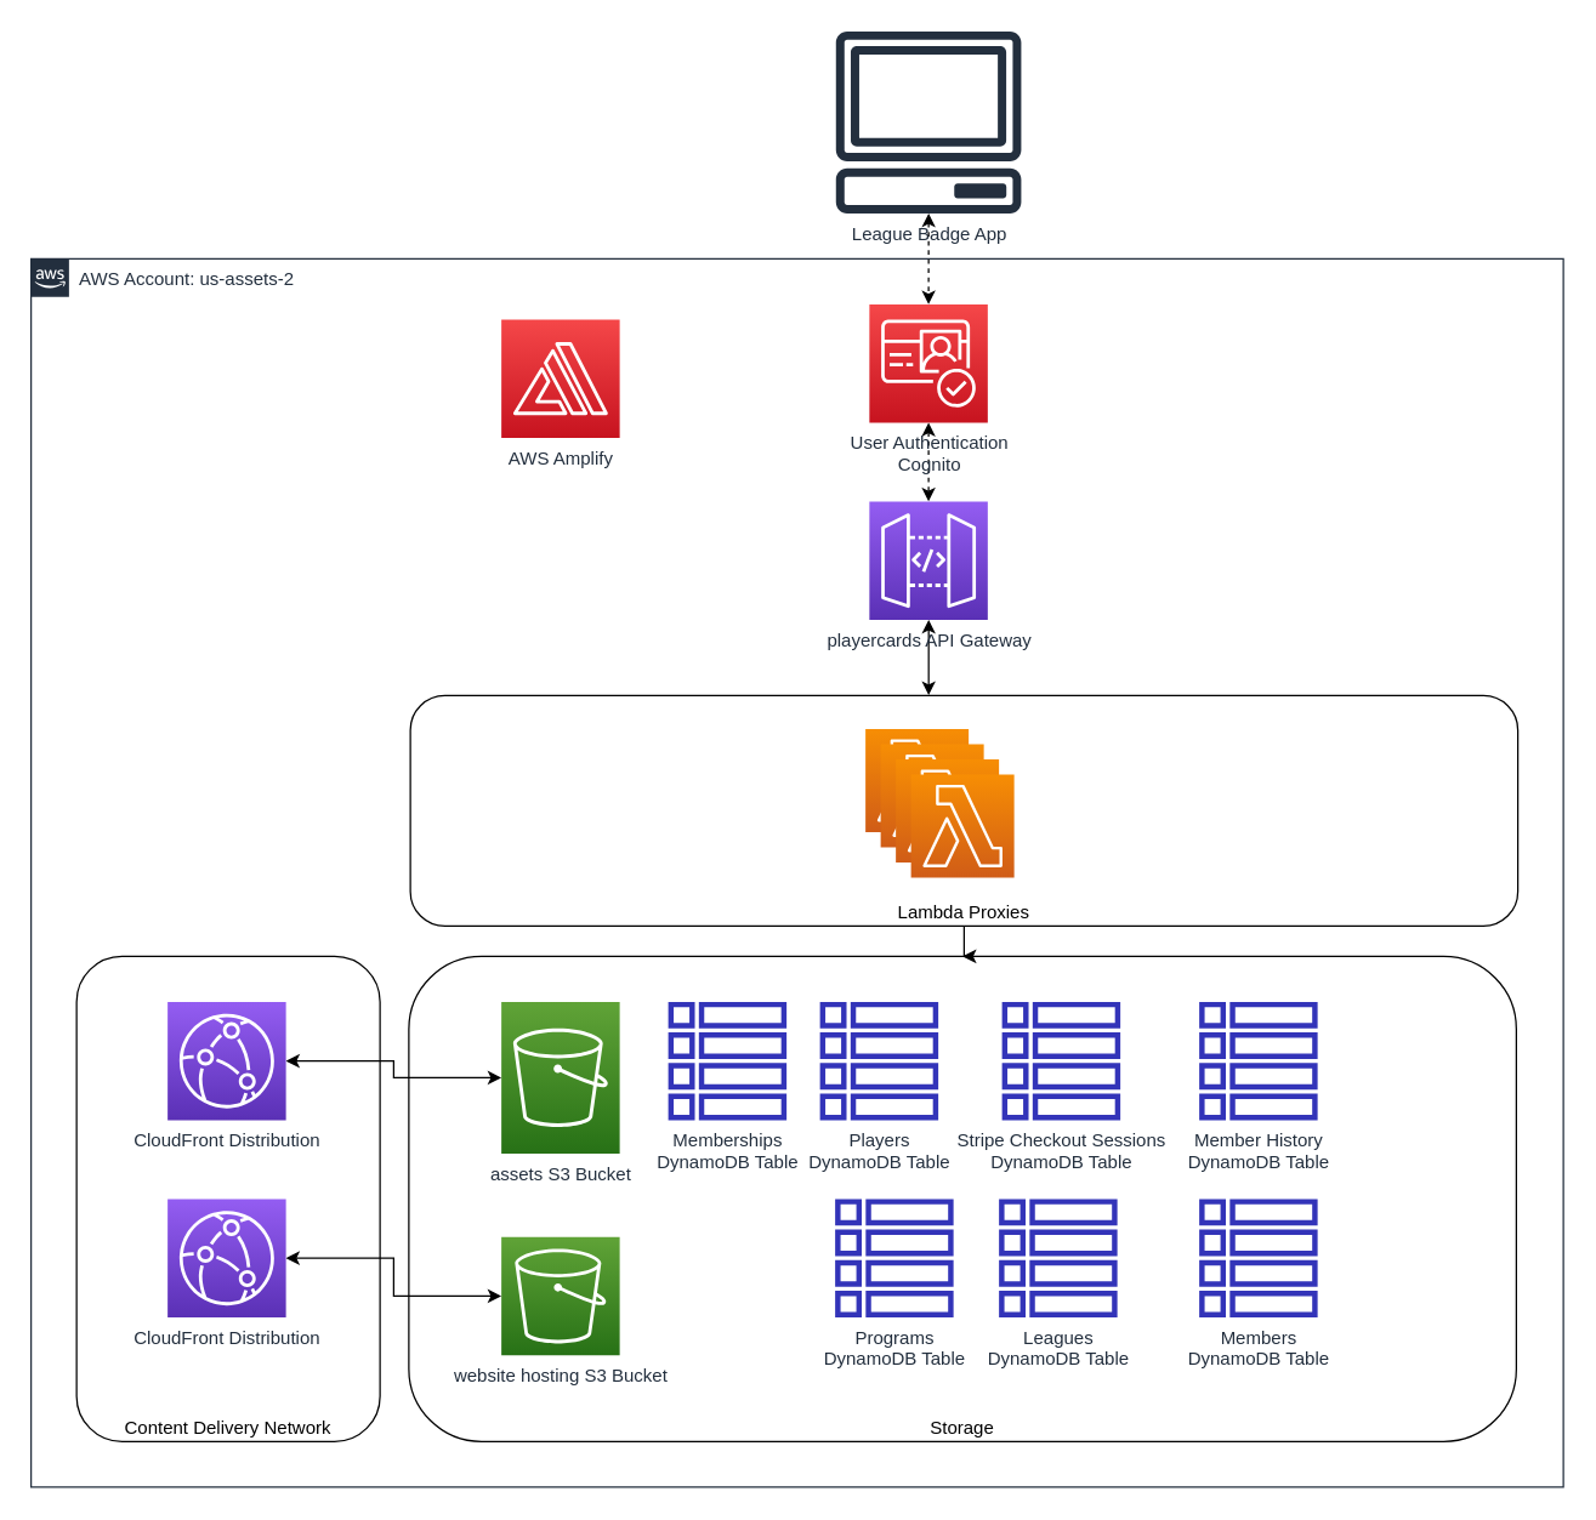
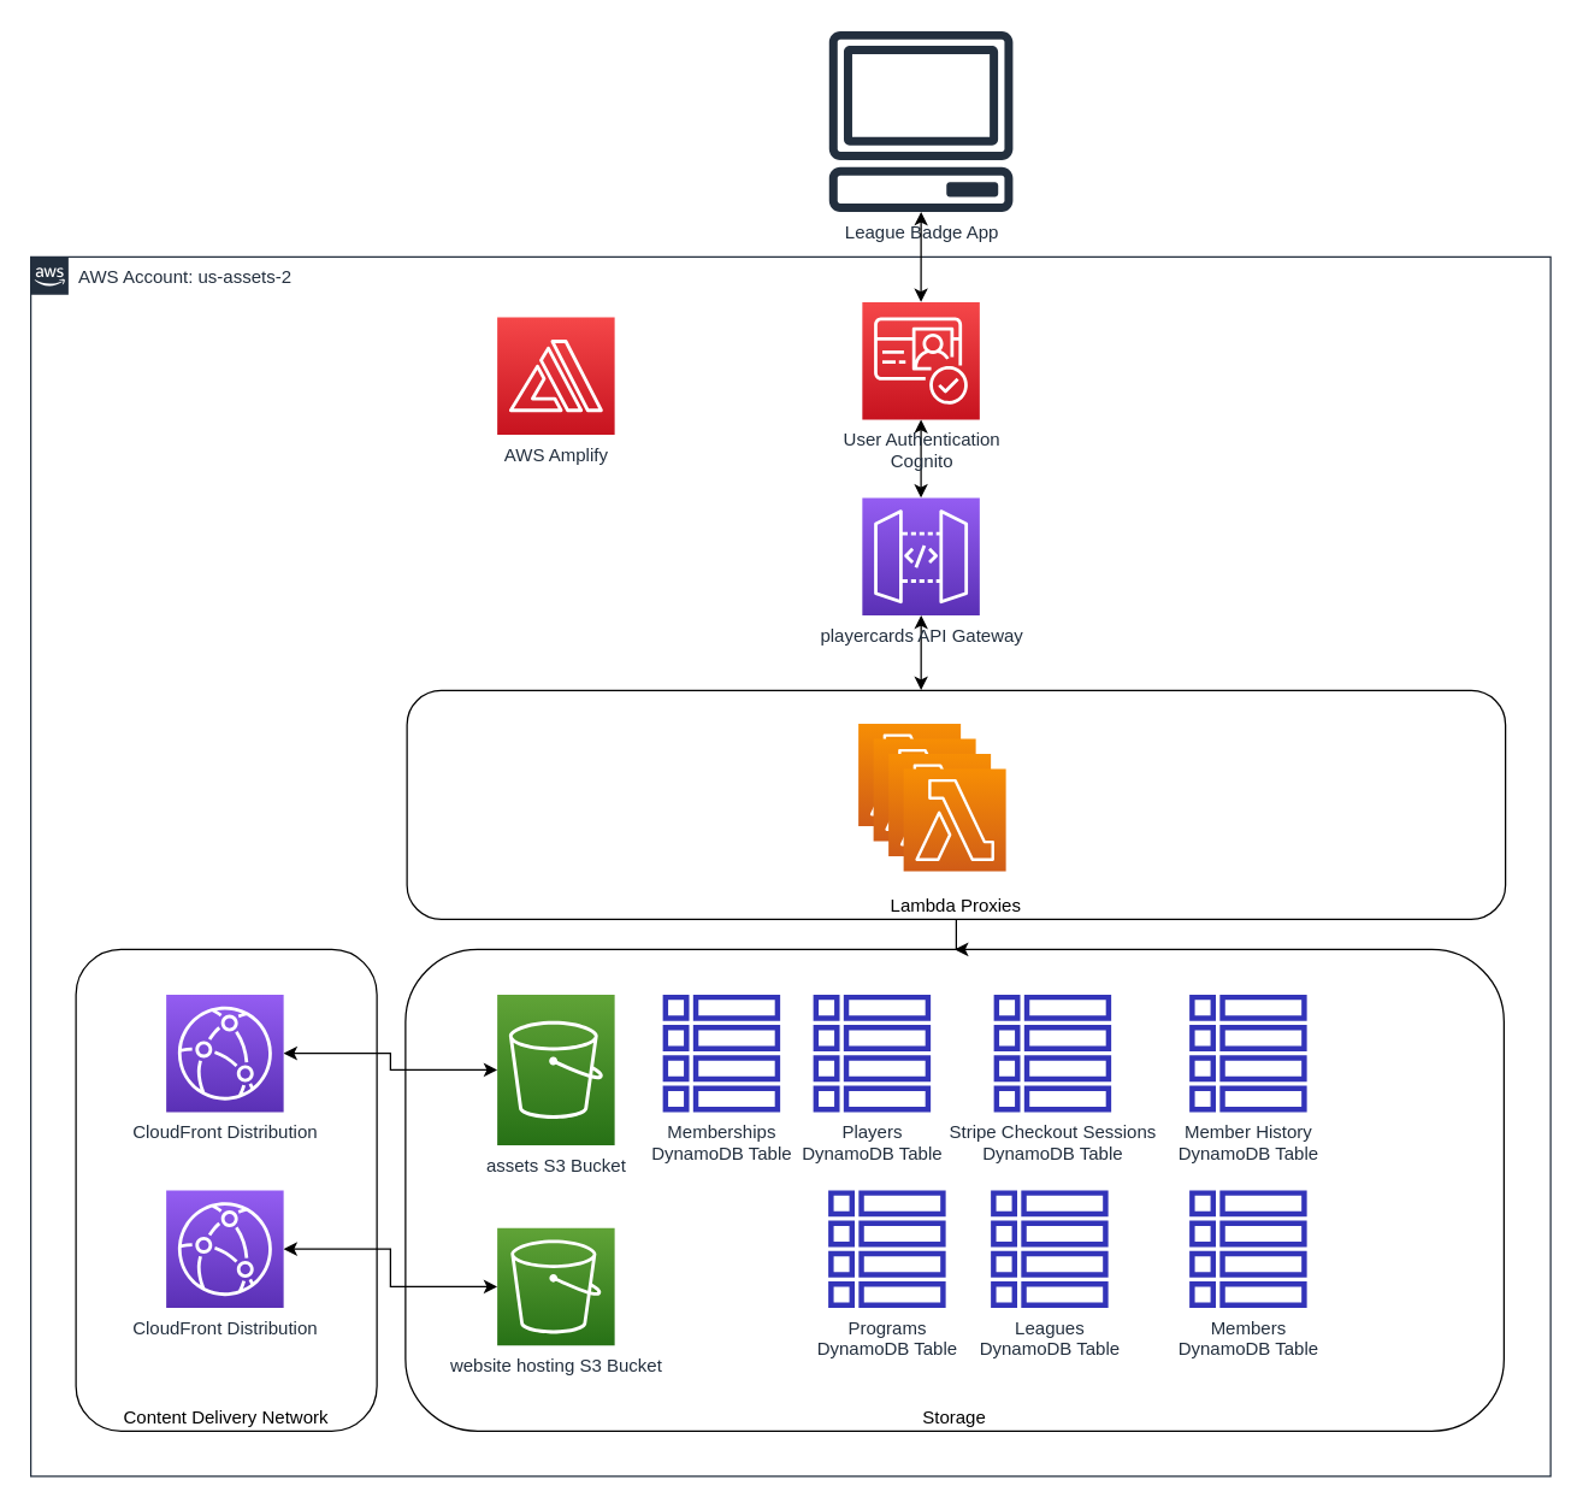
- <mxCell id="31" style="edgeStyle=orthogonalEdgeStyle;rounded=0;orthogonalLoop=1;jettySize=auto;html=1;entryX=0.5;entryY=0;entryDx=0;entryDy=0;entryPerimeter=0;startArrow=classic;startFill=1;dashed=1;" edge="1" parent="1" source="29" target="13"><mxGeometry relative="1" as="geometry" /></mxCell>
+ <mxCell id="31" style="edgeStyle=orthogonalEdgeStyle;rounded=0;orthogonalLoop=1;jettySize=auto;html=1;entryX=0.5;entryY=0;entryDx=0;entryDy=0;entryPerimeter=0;startArrow=classic;startFill=1;" edge="1" parent="1" source="29" target="13"><mxGeometry relative="1" as="geometry" /></mxCell>
- <mxCell id="12" value="" style="edgeStyle=orthogonalEdgeStyle;rounded=0;orthogonalLoop=1;jettySize=auto;html=1;startArrow=classic;startFill=1;dashed=1;" edge="1" parent="1" source="13" target="7"><mxGeometry relative="1" as="geometry" /></mxCell>
+ <mxCell id="12" value="" style="edgeStyle=orthogonalEdgeStyle;rounded=0;orthogonalLoop=1;jettySize=auto;html=1;startArrow=classic;startFill=1;" edge="1" parent="1" source="13" target="7"><mxGeometry relative="1" as="geometry" /></mxCell>
